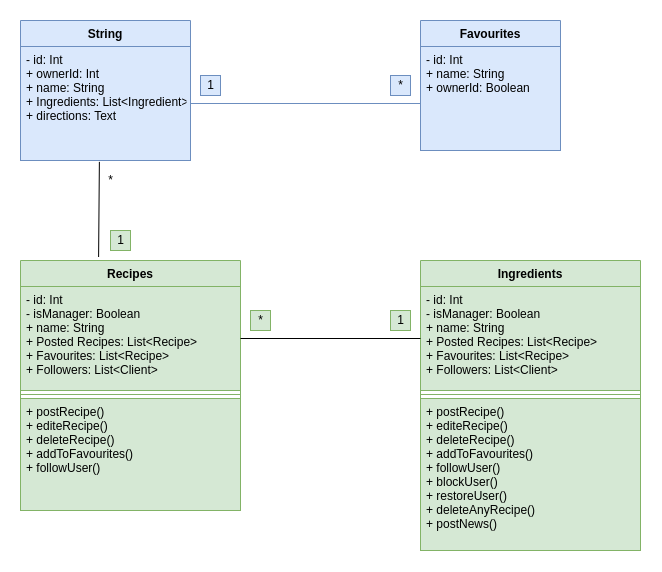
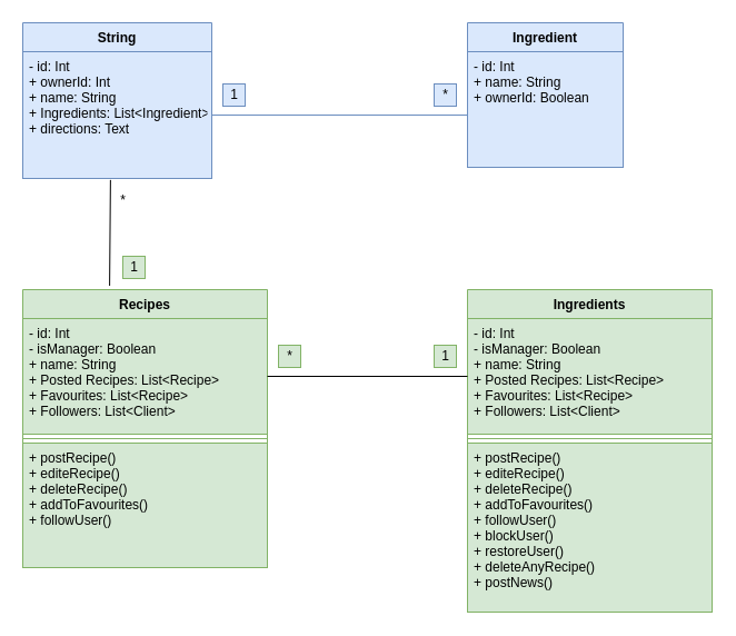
- <mxCell id="8" value="Favourites" style="swimlane;fontStyle=1;childLayout=stackLayout;horizontal=1;startSize=26;fillColor=#dae8fc;horizontalStack=0;resizeParent=1;resizeParentMax=0;resizeLast=0;collapsible=1;marginBottom=0;strokeColor=#6c8ebf;" vertex="1" parent="1"><mxGeometry x="420" y="20" width="140" height="130" as="geometry" /></mxCell>
+ <mxCell id="8" value="Ingredient" style="swimlane;fontStyle=1;childLayout=stackLayout;horizontal=1;startSize=26;fillColor=#dae8fc;horizontalStack=0;resizeParent=1;resizeParentMax=0;resizeLast=0;collapsible=1;marginBottom=0;strokeColor=#6c8ebf;" vertex="1" parent="1"><mxGeometry x="420" y="20" width="140" height="130" as="geometry" /></mxCell>
